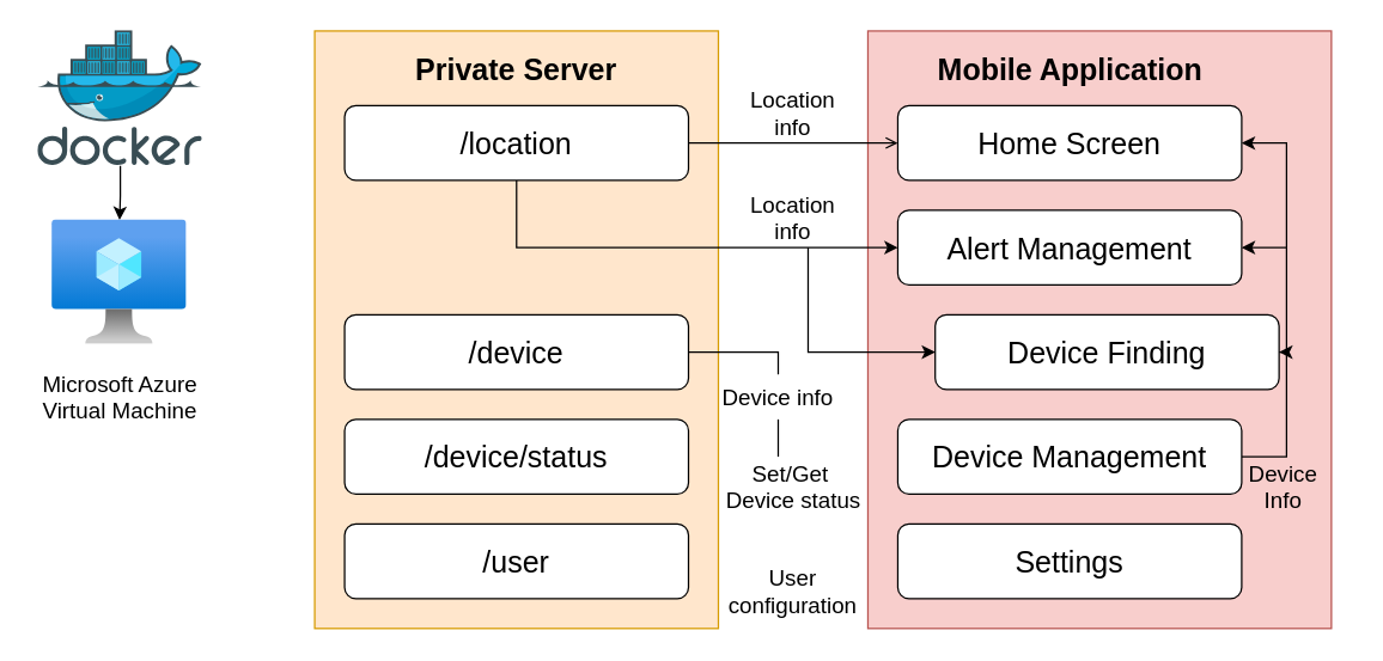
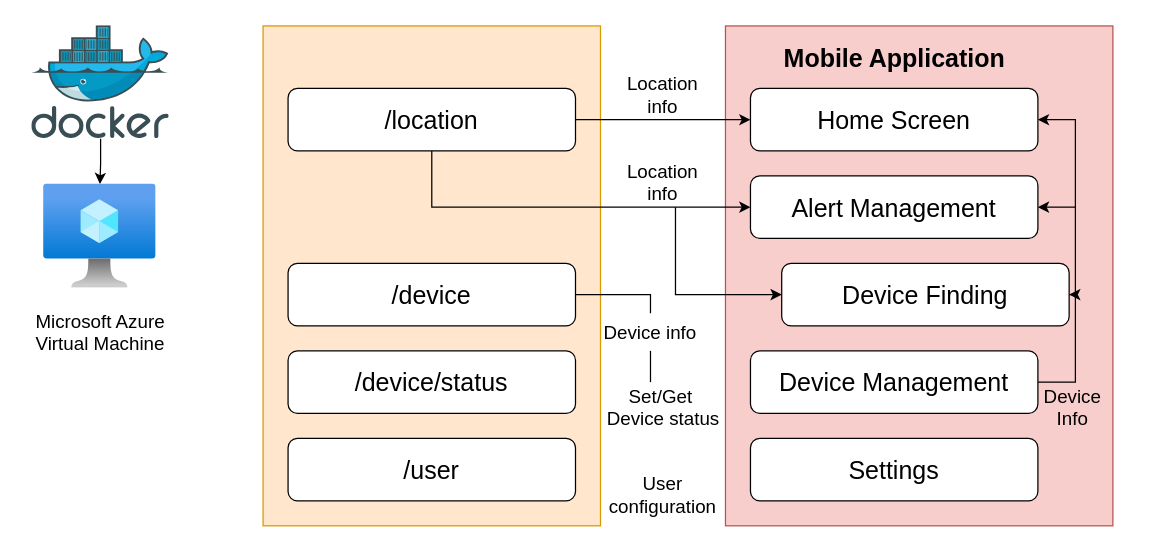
- <mxCell id="26" value="Private Server" style="text;html=1;align=center;verticalAlign=middle;whiteSpace=wrap;rounded=0;fontSize=20;fontStyle=1" parent="1" vertex="1"><mxGeometry x="275" y="30" width="140" height="30" as="geometry" /></mxCell>
- <mxCell id="9" style="edgeStyle=orthogonalEdgeStyle;rounded=0;orthogonalLoop=1;jettySize=auto;html=1;entryX=0;entryY=0.5;entryDx=0;entryDy=0;fontSize=15;endArrow=open;" parent="1" source="11" target="12" edge="1"><mxGeometry relative="1" as="geometry" /></mxCell>
+ <mxCell id="9" style="edgeStyle=orthogonalEdgeStyle;rounded=0;orthogonalLoop=1;jettySize=auto;html=1;entryX=0;entryY=0.5;entryDx=0;entryDy=0;fontSize=15;" parent="1" source="11" target="12" edge="1"><mxGeometry relative="1" as="geometry" /></mxCell>
